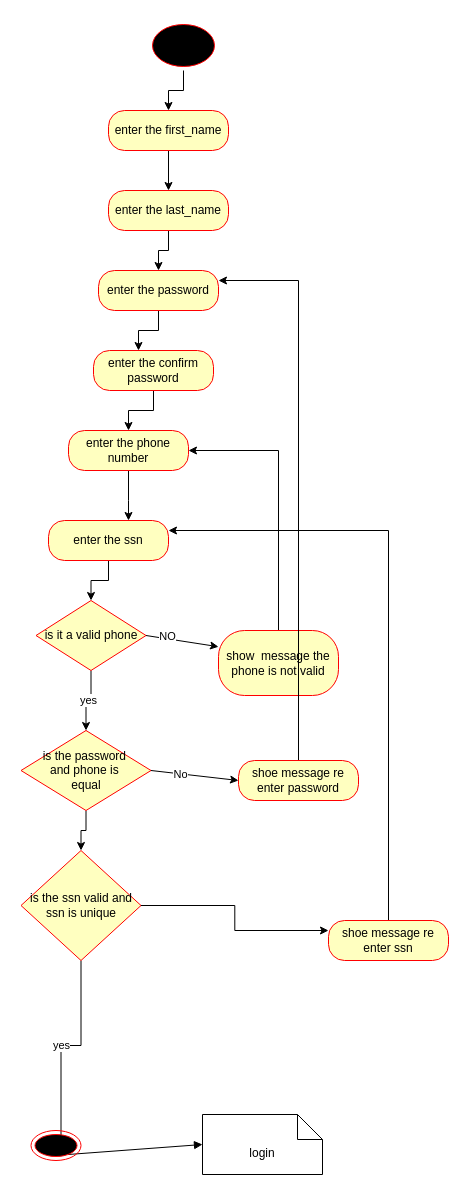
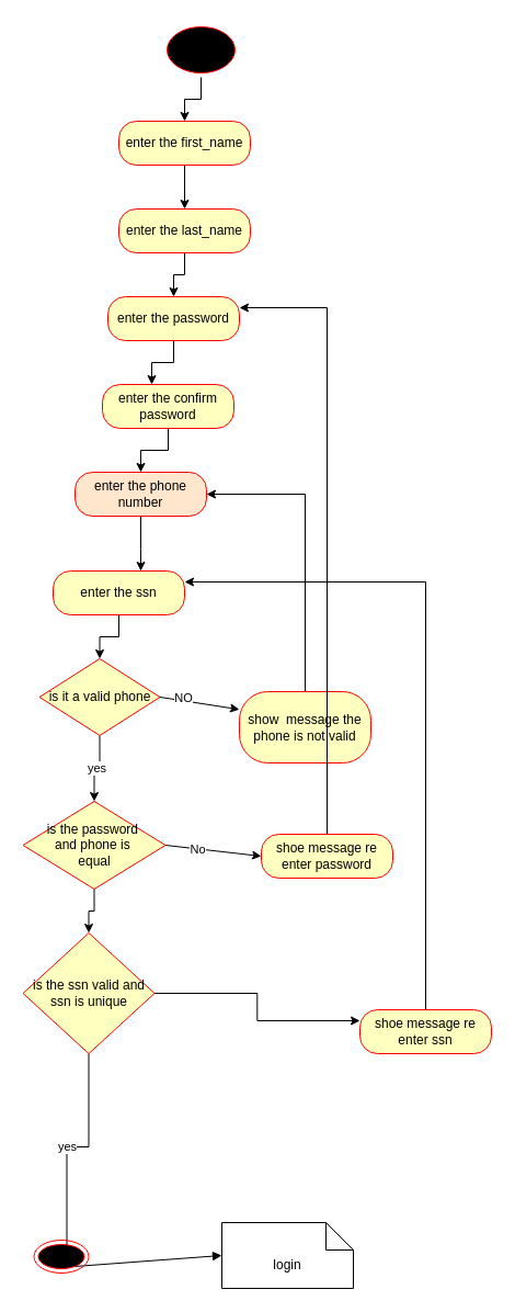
- <mxCell id="13" value="enter the phone number" style="rounded=1;whiteSpace=wrap;html=1;arcSize=40;fontColor=#000000;fillColor=#ffffc0;strokeColor=#ff0000;" parent="1" vertex="1"><mxGeometry x="68" y="430" width="120" height="40" as="geometry" /></mxCell>
+ <mxCell id="13" value="enter the phone number" style="rounded=1;whiteSpace=wrap;html=1;arcSize=40;fontColor=#000000;fillColor=#ffe6cc;strokeColor=#ff0000;" parent="1" vertex="1"><mxGeometry x="68" y="430" width="120" height="40" as="geometry" /></mxCell>
